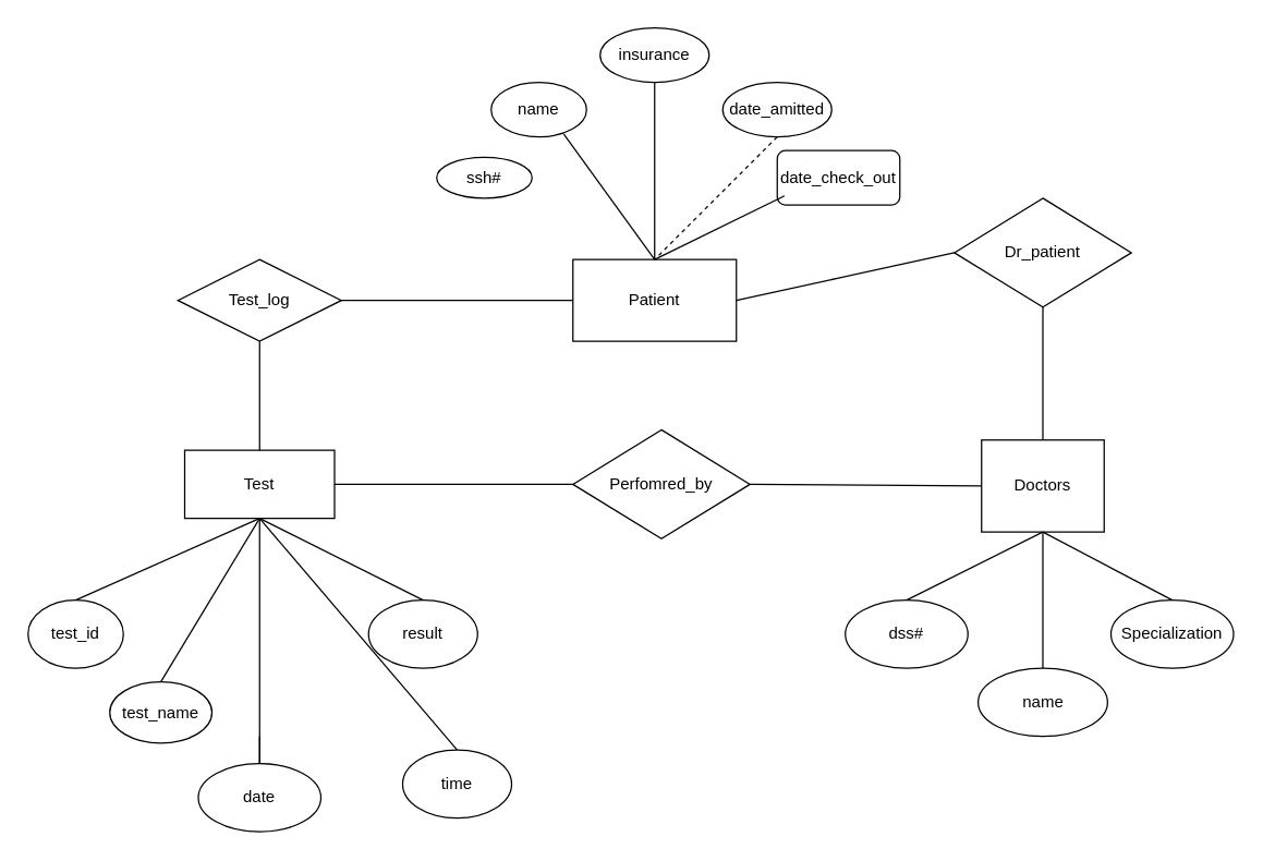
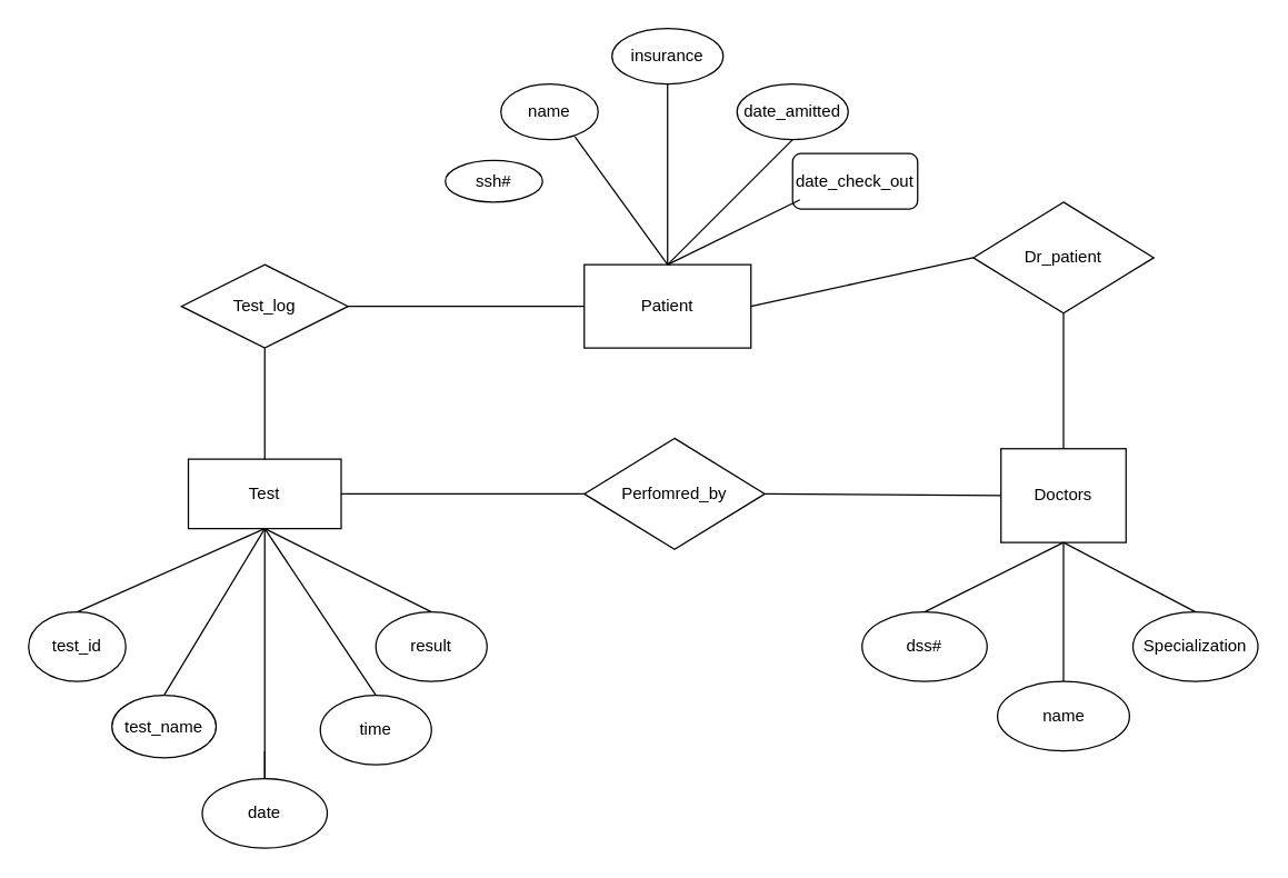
- <mxCell id="11" value="" style="endArrow=none;html=1;rounded=0;entryX=0.5;entryY=0;entryDx=0;entryDy=0;exitX=0.5;exitY=1;exitDx=0;exitDy=0;dashed=1;" edge="1" parent="1" source="7" target="2"><mxGeometry width="50" height="50" relative="1" as="geometry"><mxPoint x="550" y="100" as="sourcePoint" /><mxPoint x="510" y="190" as="targetPoint" /></mxGeometry></mxCell>
+ <mxCell id="11" value="" style="endArrow=none;html=1;rounded=0;entryX=0.5;entryY=0;entryDx=0;entryDy=0;exitX=0.5;exitY=1;exitDx=0;exitDy=0;" edge="1" parent="1" source="7" target="2"><mxGeometry width="50" height="50" relative="1" as="geometry"><mxPoint x="550" y="100" as="sourcePoint" /><mxPoint x="510" y="190" as="targetPoint" /></mxGeometry></mxCell>
- <mxCell id="18" value="time" style="ellipse;whiteSpace=wrap;html=1;" vertex="1" parent="1"><mxGeometry x="295" y="550" width="80" height="50" as="geometry" /></mxCell>
+ <mxCell id="18" value="time" style="ellipse;whiteSpace=wrap;html=1;" vertex="1" parent="1"><mxGeometry x="230" y="500" width="80" height="50" as="geometry" /></mxCell>
